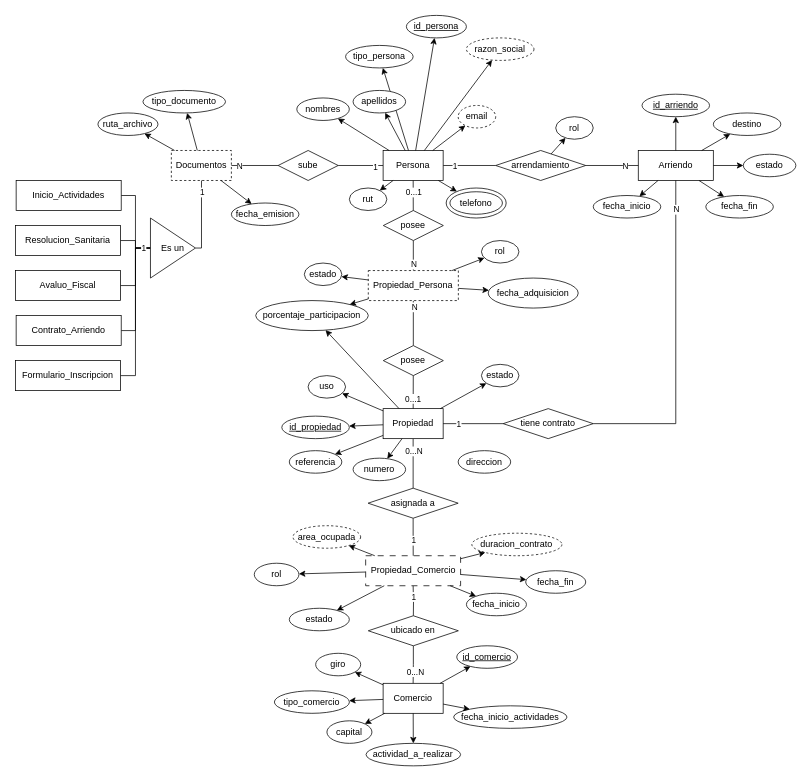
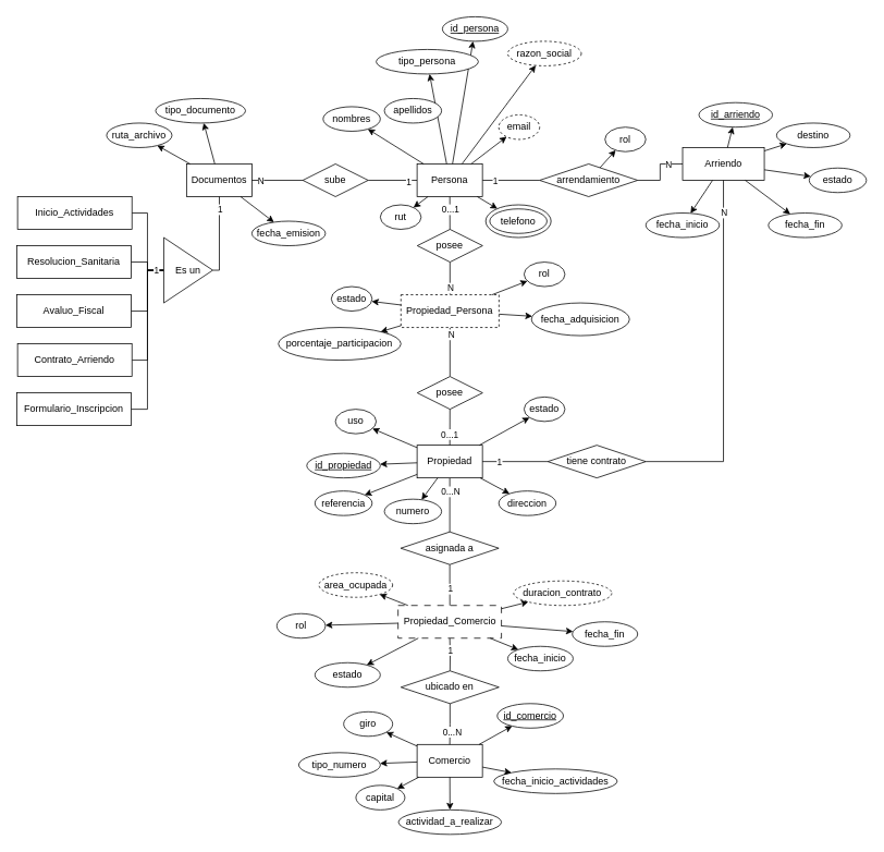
- <mxCell id="48" value="tipo_persona" style="ellipse;whiteSpace=wrap;html=1;" parent="1" vertex="1"><mxGeometry x="460" y="60" width="90" height="30" as="geometry" /></mxCell>
+ <mxCell id="48" value="tipo_persona" style="ellipse;whiteSpace=wrap;html=1;" parent="1" vertex="1"><mxGeometry x="460" y="60" width="125" height="30" as="geometry" /></mxCell>
- <mxCell id="17" value="" style="endArrow=classic;html=1;rounded=0;" parent="1" source="6" target="16" edge="1"><mxGeometry width="50" height="50" relative="1" as="geometry"><mxPoint x="490" y="220" as="sourcePoint" /><mxPoint x="540" y="170" as="targetPoint" /></mxGeometry></mxCell>
- <mxCell id="22" value="Documentos" style="rounded=0;whiteSpace=wrap;html=1;dashed=1;" parent="1" vertex="1"><mxGeometry x="227.82" y="200" width="80" height="40" as="geometry" /></mxCell>
+ <mxCell id="22" value="Documentos" style="rounded=0;whiteSpace=wrap;html=1;" parent="1" vertex="1"><mxGeometry x="227.82" y="200" width="80" height="40" as="geometry" /></mxCell>
- <mxCell id="36" value="Arriendo" style="rounded=0;whiteSpace=wrap;html=1;" parent="1" vertex="1"><mxGeometry x="850" y="200" width="100" height="40" as="geometry" /></mxCell>
+ <mxCell id="36" value="Arriendo" style="rounded=0;whiteSpace=wrap;html=1;" parent="1" vertex="1"><mxGeometry x="835" y="180" width="100" height="40" as="geometry" /></mxCell>
- <mxCell id="30" value="" style="endArrow=classic;html=1;rounded=0;" parent="1" source="10" target="131" edge="1"><mxGeometry width="50" height="50" relative="1" as="geometry"><mxPoint x="600" y="533" as="sourcePoint" /><mxPoint x="645" y="514" as="targetPoint" /></mxGeometry></mxCell>
+ <mxCell id="30" value="" style="endArrow=classic;html=1;rounded=0;" parent="1" source="10" target="21" edge="1"><mxGeometry width="50" height="50" relative="1" as="geometry"><mxPoint x="600" y="533" as="sourcePoint" /><mxPoint x="645" y="514" as="targetPoint" /></mxGeometry></mxCell>
- <mxCell id="32" value="tipo_comercio" style="ellipse;whiteSpace=wrap;html=1;" parent="1" vertex="1"><mxGeometry x="365.12" y="920" width="100" height="30" as="geometry" /></mxCell>
+ <mxCell id="32" value="tipo_numero" style="ellipse;whiteSpace=wrap;html=1;" parent="1" vertex="1"><mxGeometry x="365.12" y="920" width="100" height="30" as="geometry" /></mxCell>
